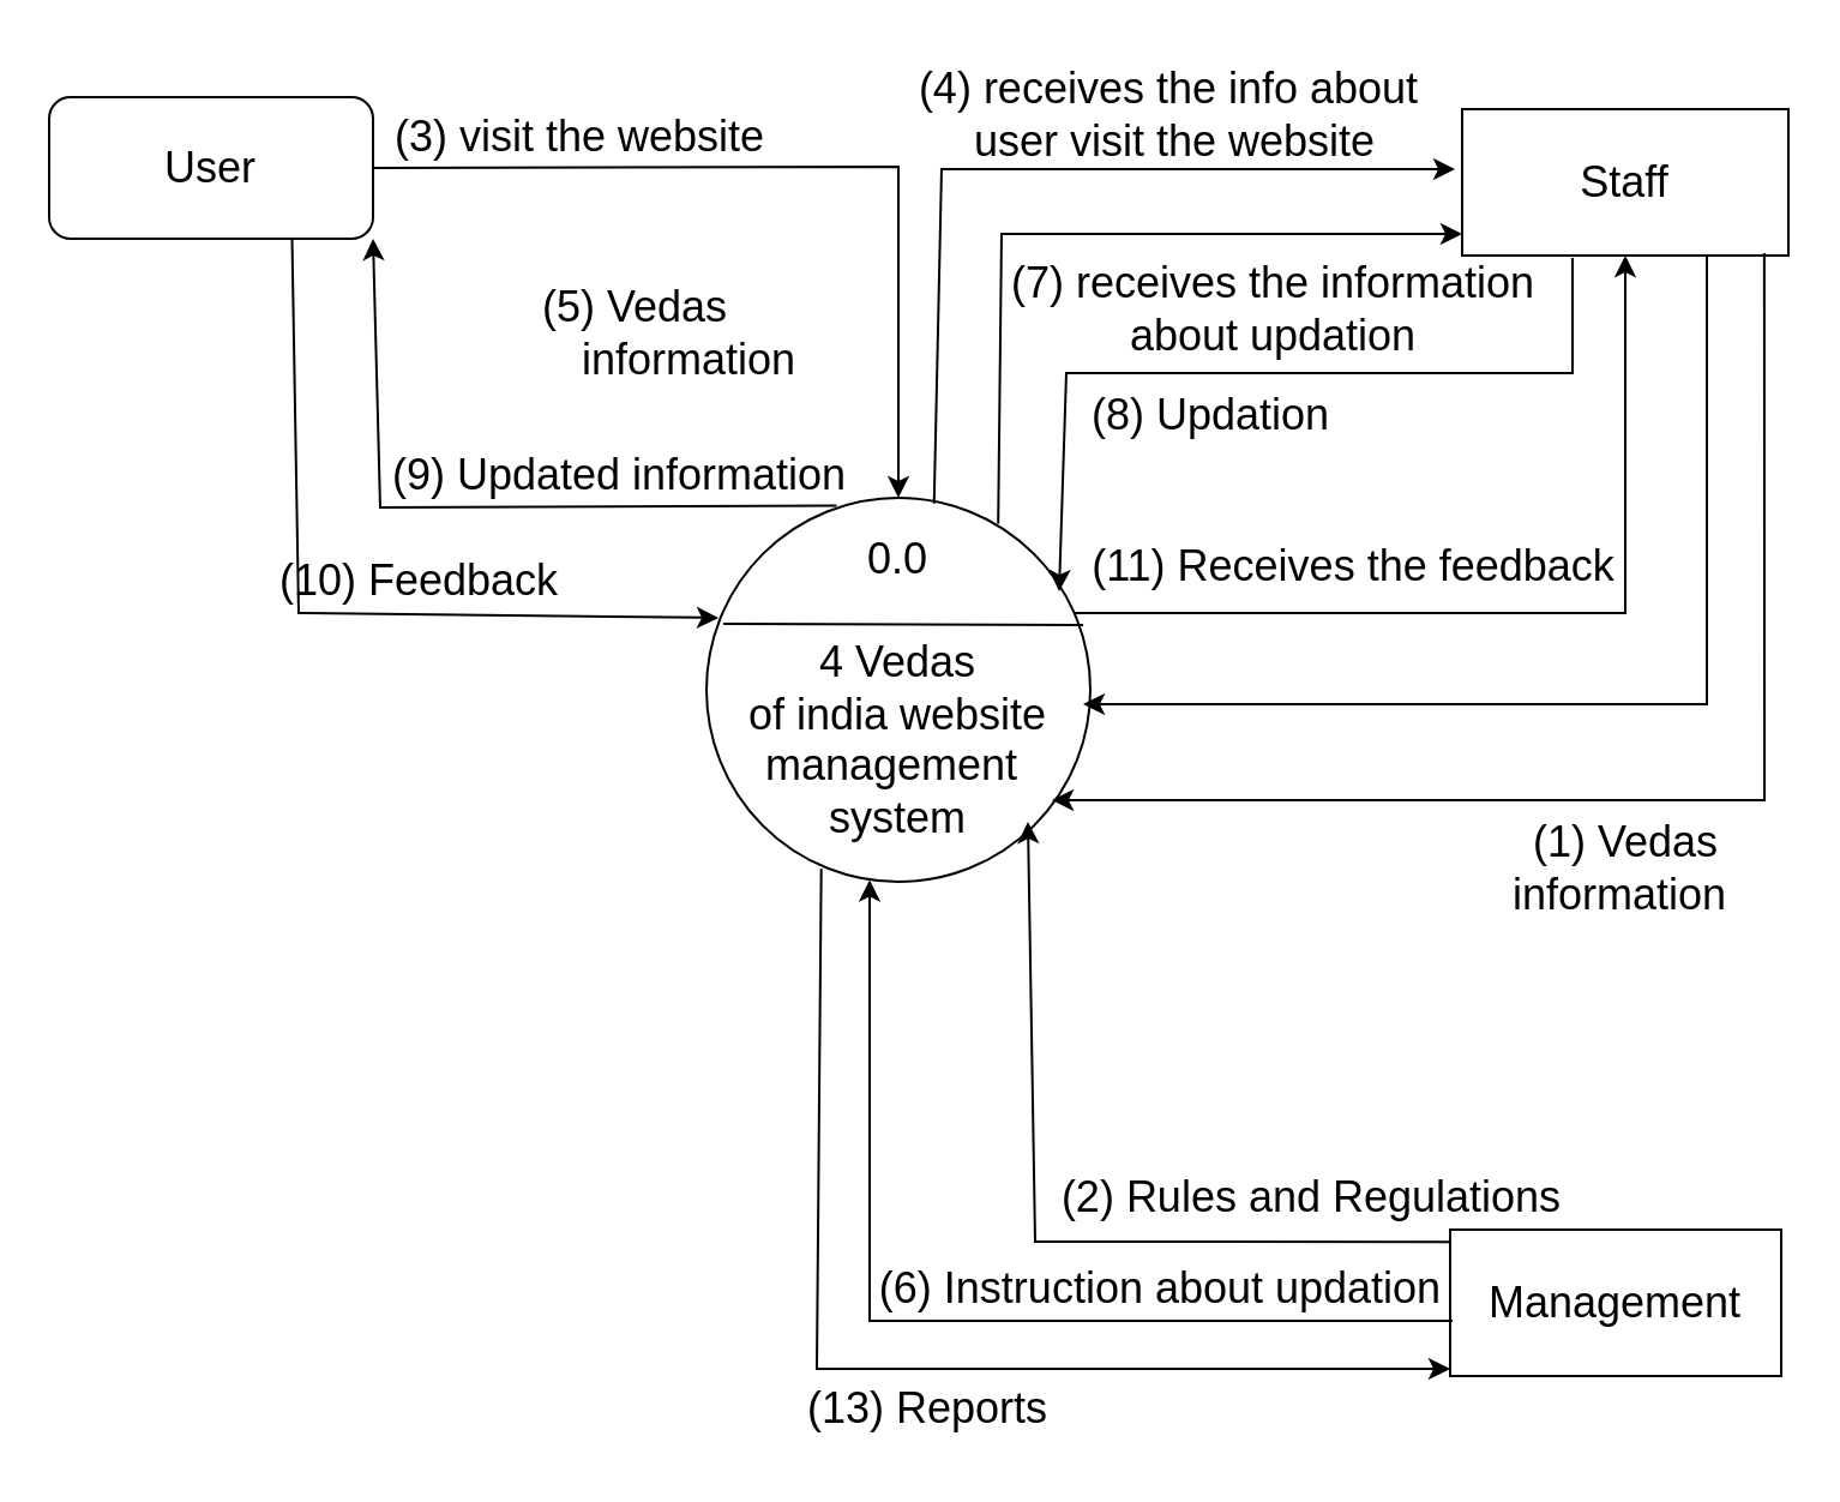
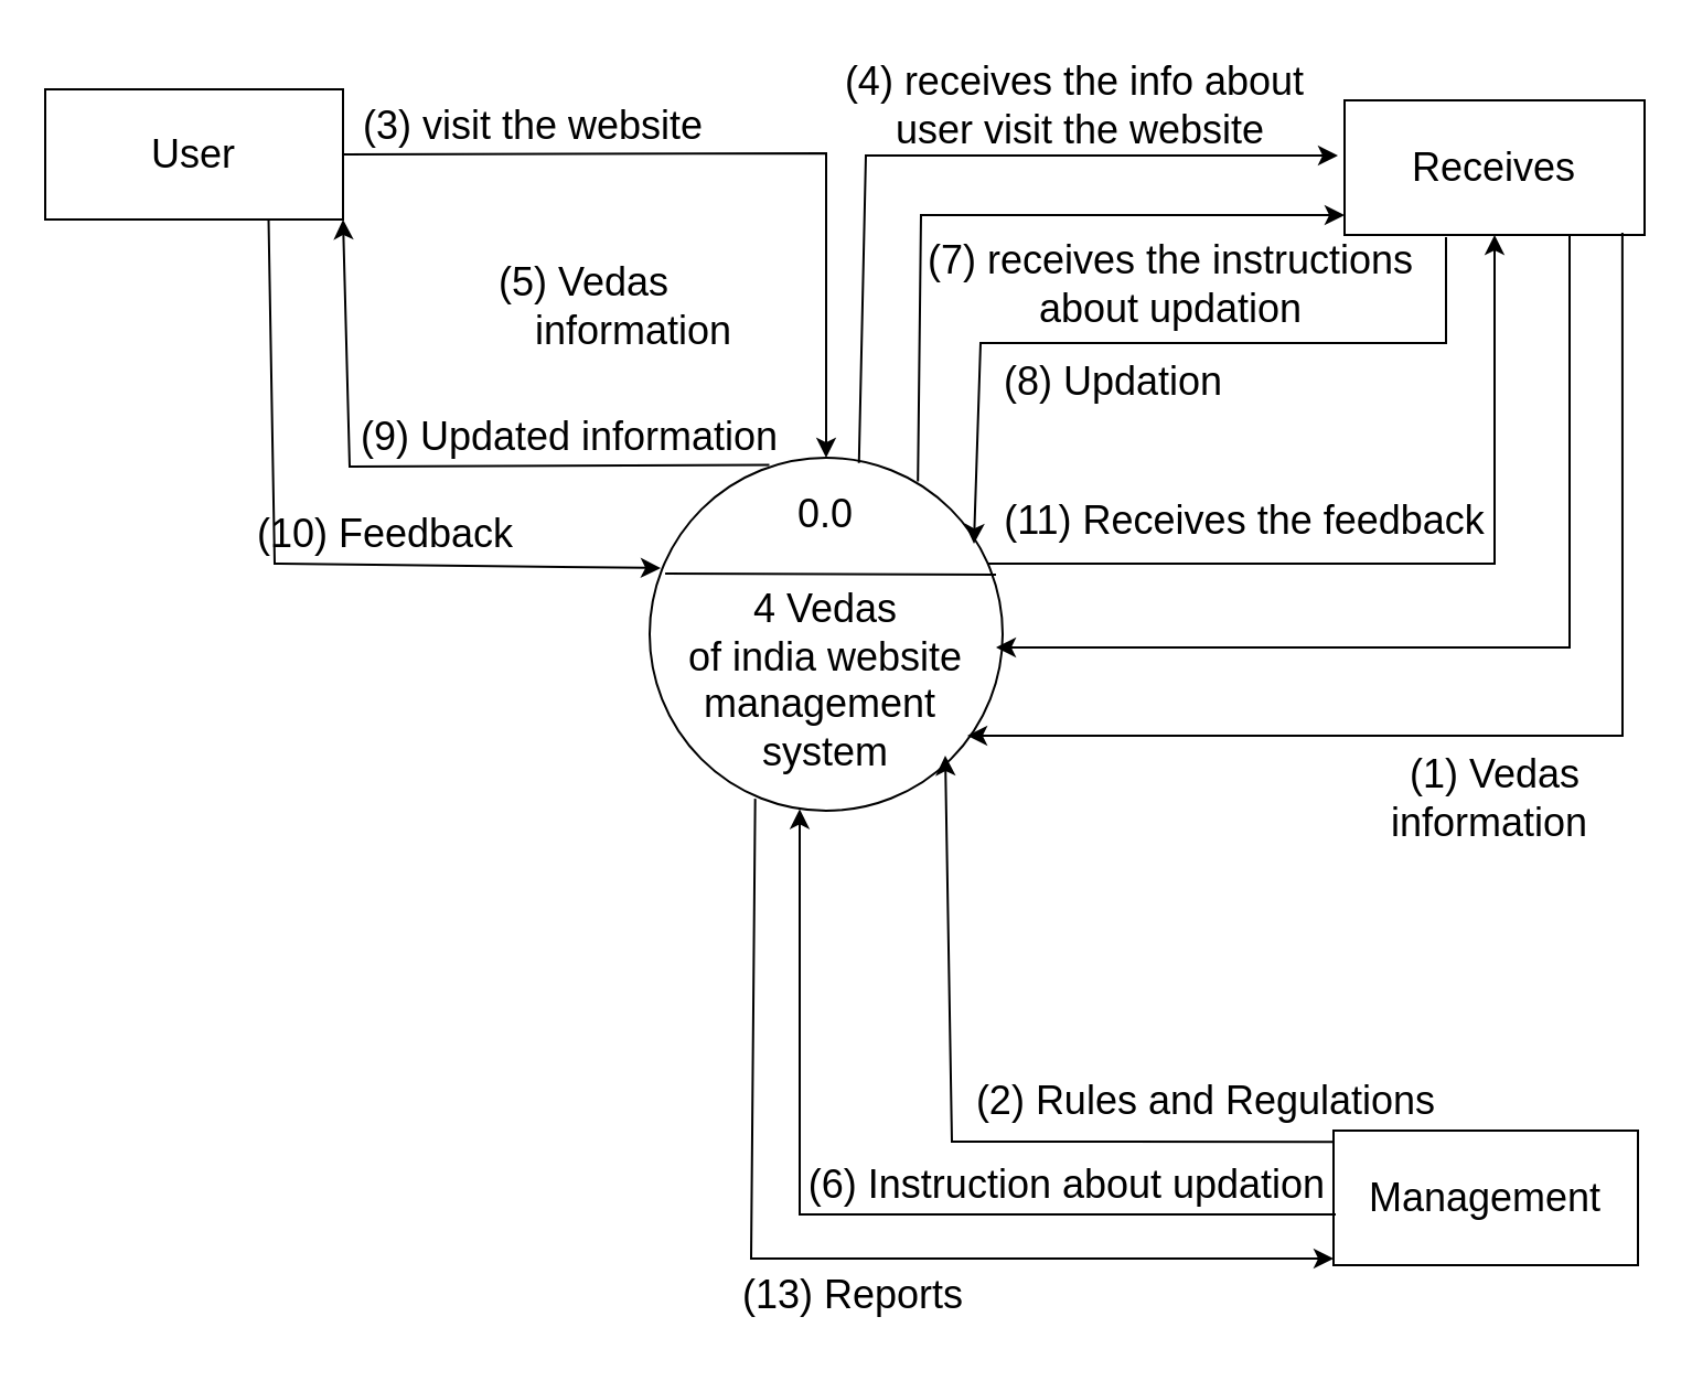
- <mxCell id="4" value="&lt;font style=&quot;font-size: 18px;&quot;&gt;User&lt;/font&gt;" style="whiteSpace=wrap;html=1;rounded=1;" parent="1" vertex="1"><mxGeometry x="20" y="40" width="135" height="59" as="geometry" /></mxCell>
+ <mxCell id="4" value="&lt;font style=&quot;font-size: 18px;&quot;&gt;User&lt;/font&gt;" style="rounded=0;whiteSpace=wrap;html=1;" parent="1" vertex="1"><mxGeometry x="20" y="40" width="135" height="59" as="geometry" /></mxCell>
- <mxCell id="5" value="&lt;font style=&quot;font-size: 18px;&quot;&gt;Staff&lt;/font&gt;" style="rounded=0;whiteSpace=wrap;html=1;" parent="1" vertex="1"><mxGeometry x="609" y="45" width="136" height="61" as="geometry" /></mxCell>
+ <mxCell id="5" value="&lt;font style=&quot;font-size: 18px;&quot;&gt;Receives&lt;/font&gt;" style="rounded=0;whiteSpace=wrap;html=1;" parent="1" vertex="1"><mxGeometry x="609" y="45" width="136" height="61" as="geometry" /></mxCell>
- <mxCell id="20" value="(7) receives the information&lt;br&gt;about updation" style="text;html=1;align=center;verticalAlign=middle;resizable=0;points=[];autosize=1;strokeColor=none;fillColor=none;fontSize=18;" parent="1" vertex="1"><mxGeometry x="411" y="101" width="238" height="55" as="geometry" /></mxCell>
+ <mxCell id="20" value="(7) receives the instructions&lt;br&gt;about updation" style="text;html=1;align=center;verticalAlign=middle;resizable=0;points=[];autosize=1;strokeColor=none;fillColor=none;fontSize=18;" parent="1" vertex="1"><mxGeometry x="411" y="101" width="238" height="55" as="geometry" /></mxCell>
